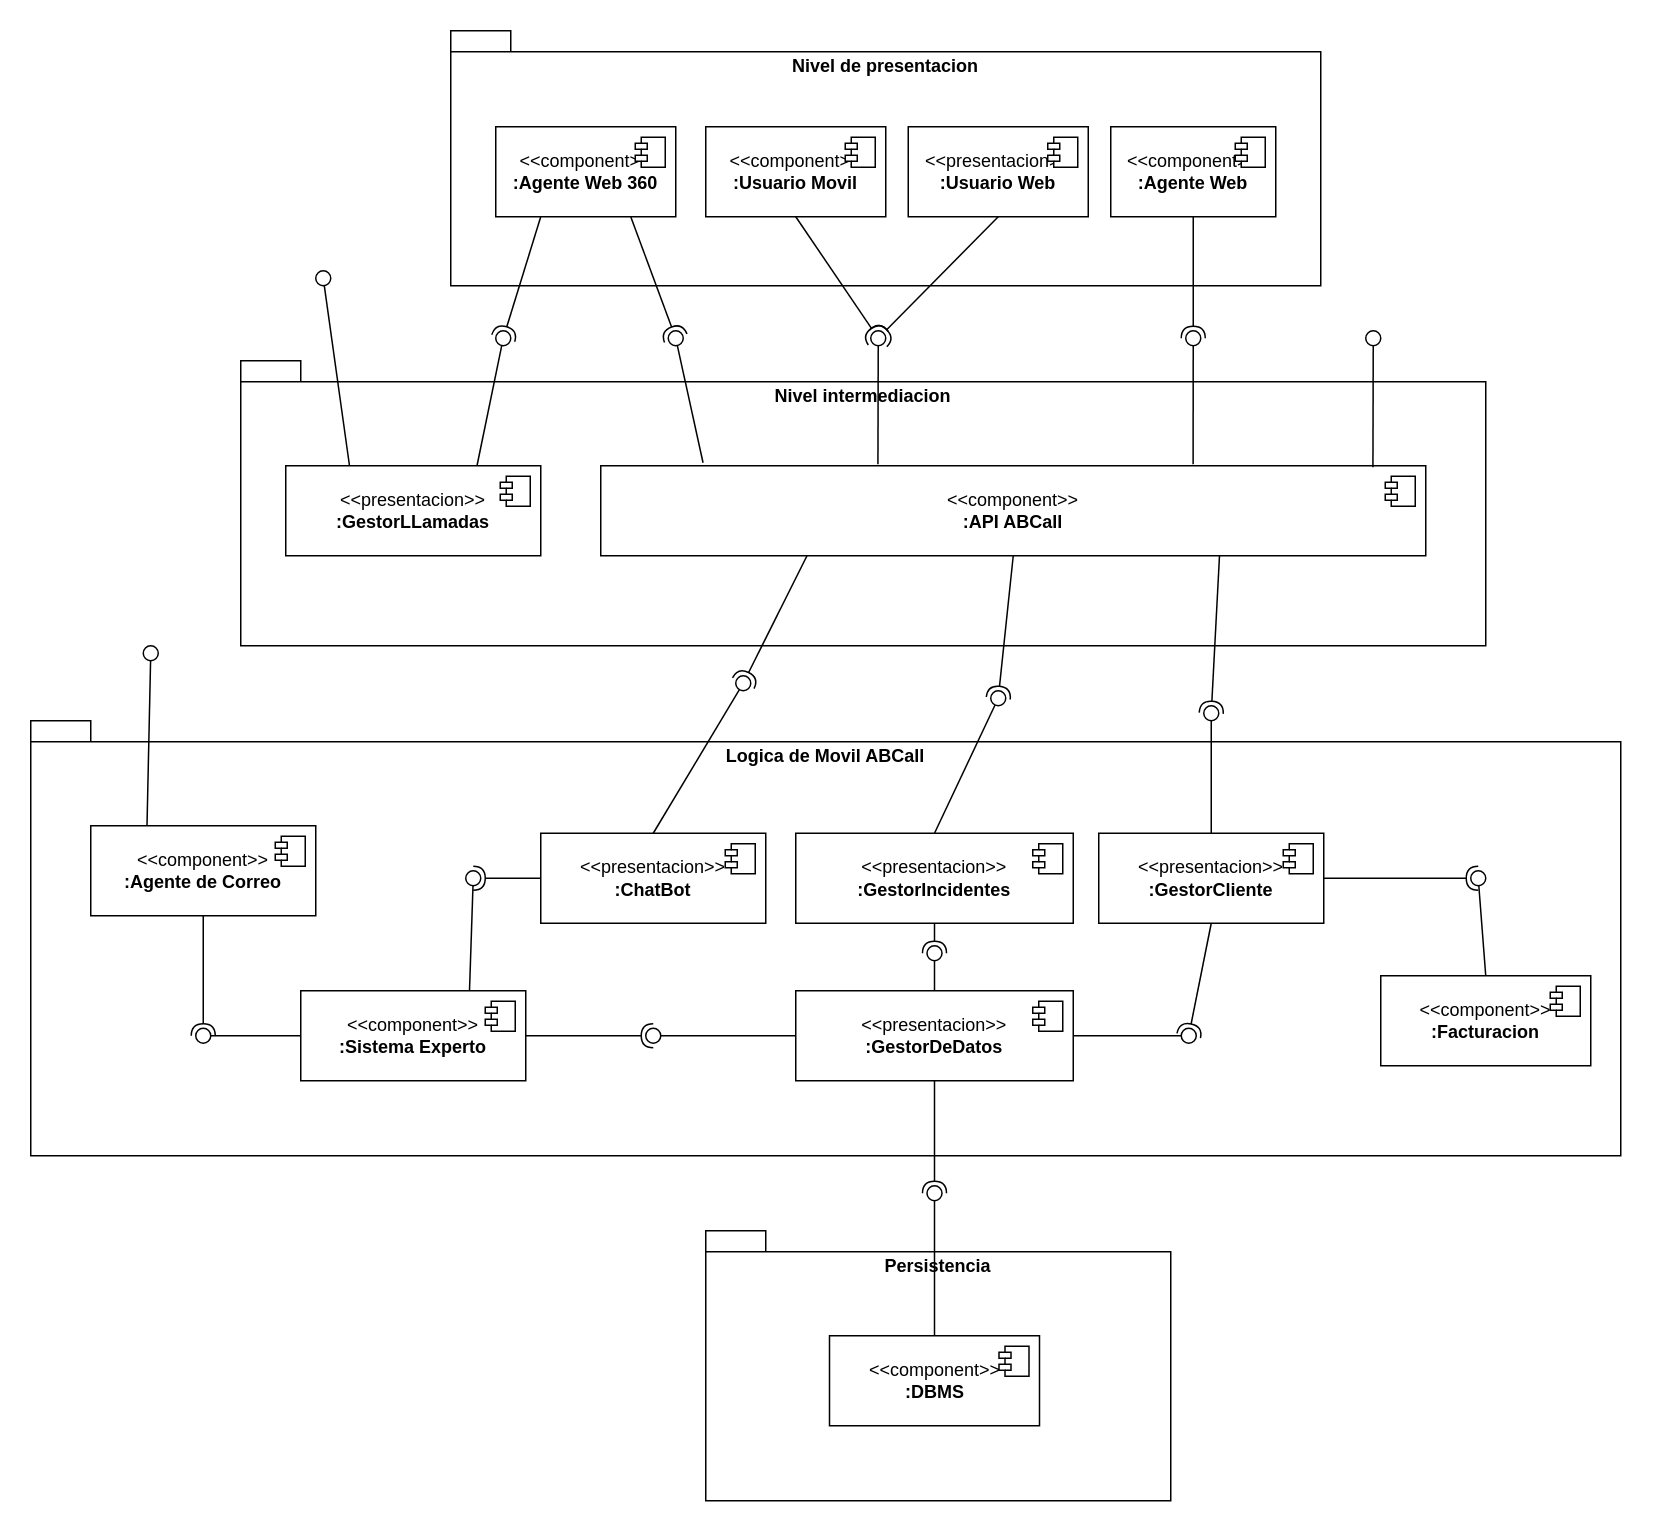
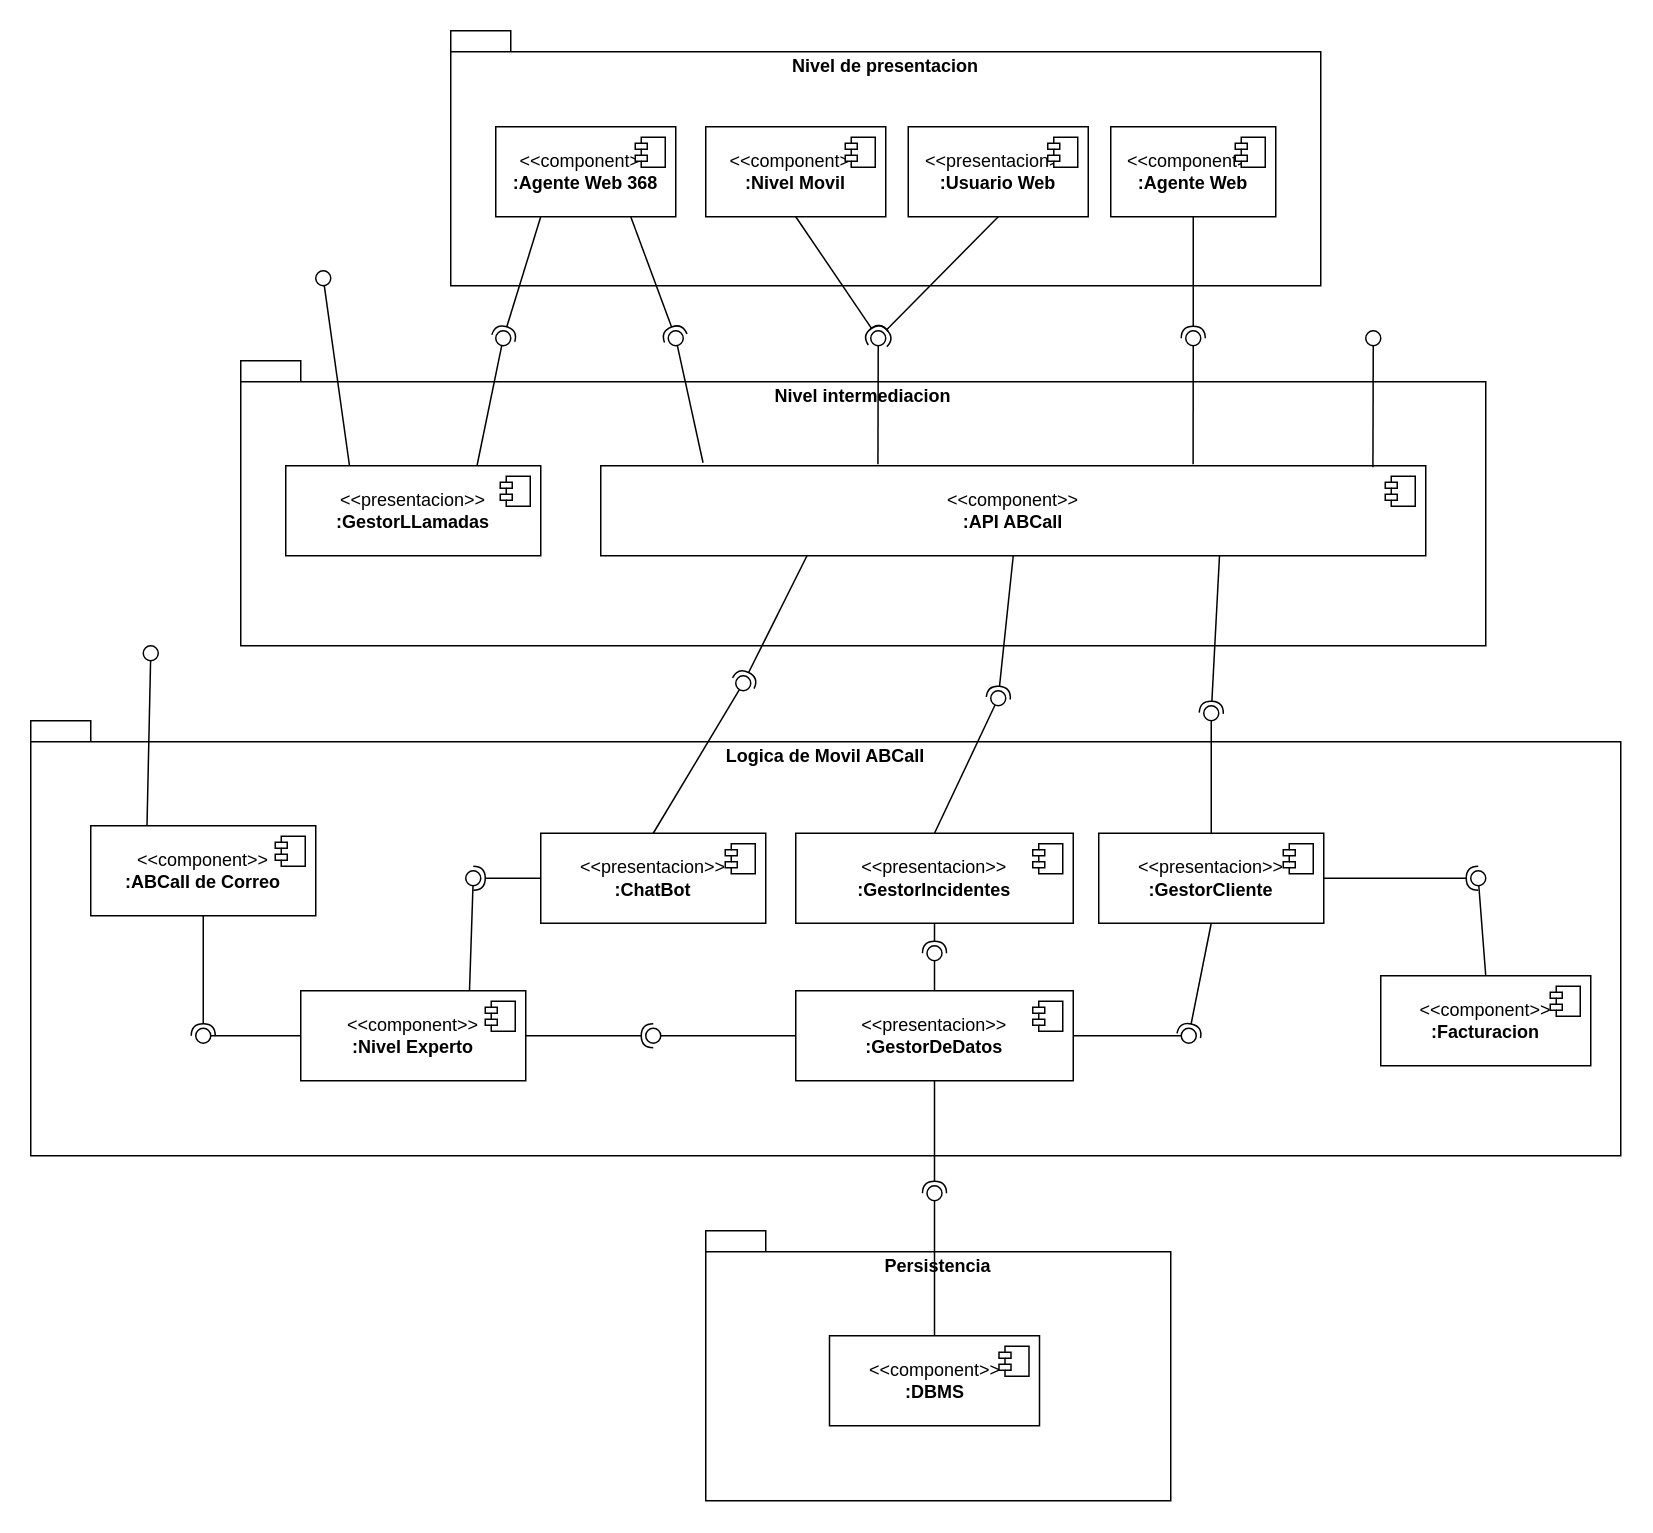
- <mxCell id="5" value="&amp;lt;&amp;lt;component&amp;gt;&amp;gt;&lt;div&gt;&lt;b&gt;:Agente Web 360&lt;/b&gt;&lt;/div&gt;" style="html=1;dropTarget=0;whiteSpace=wrap;" vertex="1" parent="1"><mxGeometry x="330" y="84" width="120" height="60" as="geometry" /></mxCell>
+ <mxCell id="5" value="&amp;lt;&amp;lt;component&amp;gt;&amp;gt;&lt;div&gt;&lt;b&gt;:Agente Web 368&lt;/b&gt;&lt;/div&gt;" style="html=1;dropTarget=0;whiteSpace=wrap;" vertex="1" parent="1"><mxGeometry x="330" y="84" width="120" height="60" as="geometry" /></mxCell>
- <mxCell id="11" value="&amp;lt;&amp;lt;component&amp;gt;&amp;gt;&lt;div&gt;&lt;b&gt;:Usuario Movil&lt;/b&gt;&lt;/div&gt;" style="html=1;dropTarget=0;whiteSpace=wrap;" vertex="1" parent="1"><mxGeometry x="470" y="84" width="120" height="60" as="geometry" /></mxCell>
+ <mxCell id="11" value="&amp;lt;&amp;lt;component&amp;gt;&amp;gt;&lt;div&gt;&lt;b&gt;:Nivel Movil&lt;/b&gt;&lt;/div&gt;" style="html=1;dropTarget=0;whiteSpace=wrap;" vertex="1" parent="1"><mxGeometry x="470" y="84" width="120" height="60" as="geometry" /></mxCell>
- <mxCell id="19" value="&amp;lt;&amp;lt;component&amp;gt;&amp;gt;&lt;div&gt;&lt;b&gt;:Agente de Correo&lt;/b&gt;&lt;/div&gt;" style="html=1;dropTarget=0;whiteSpace=wrap;" vertex="1" parent="1"><mxGeometry x="60" y="550" width="150" height="60" as="geometry" /></mxCell>
+ <mxCell id="19" value="&amp;lt;&amp;lt;component&amp;gt;&amp;gt;&lt;div&gt;&lt;b&gt;:ABCall de Correo&lt;/b&gt;&lt;/div&gt;" style="html=1;dropTarget=0;whiteSpace=wrap;" vertex="1" parent="1"><mxGeometry x="60" y="550" width="150" height="60" as="geometry" /></mxCell>
- <mxCell id="23" value="&amp;lt;&amp;lt;component&amp;gt;&amp;gt;&lt;div&gt;&lt;b&gt;:Sistema Experto&lt;/b&gt;&lt;/div&gt;" style="html=1;dropTarget=0;whiteSpace=wrap;" vertex="1" parent="1"><mxGeometry x="200" y="660" width="150" height="60" as="geometry" /></mxCell>
+ <mxCell id="23" value="&amp;lt;&amp;lt;component&amp;gt;&amp;gt;&lt;div&gt;&lt;b&gt;:Nivel Experto&lt;/b&gt;&lt;/div&gt;" style="html=1;dropTarget=0;whiteSpace=wrap;" vertex="1" parent="1"><mxGeometry x="200" y="660" width="150" height="60" as="geometry" /></mxCell>
